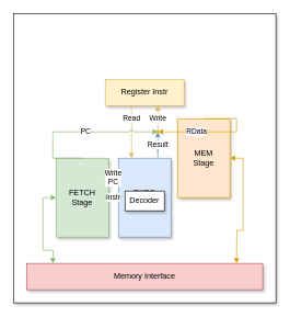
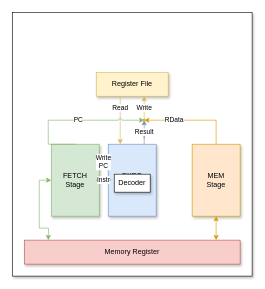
- <mxCell id="7" value="Register Instr" style="rounded=0;whiteSpace=wrap;html=1;fillColor=#fff2cc;strokeColor=#d6b656;shadow=1;" parent="1" vertex="1"><mxGeometry x="160" width="120" height="40" as="geometry" y="120" /></mxCell>
+ <mxCell id="7" value="Register File" style="rounded=0;whiteSpace=wrap;html=1;fillColor=#fff2cc;strokeColor=#d6b656;shadow=1;" parent="1" vertex="1"><mxGeometry x="160" width="120" height="40" as="geometry" y="120" /></mxCell>
- <mxCell id="5" value="MEM&lt;br&gt;Stage" style="rounded=0;whiteSpace=wrap;html=1;fillColor=#ffe6cc;strokeColor=#d79b00;shadow=1;" parent="1" vertex="1"><mxGeometry x="270" y="180" width="80" height="120" as="geometry" /></mxCell>
+ <mxCell id="5" value="MEM&lt;br&gt;Stage" style="rounded=0;whiteSpace=wrap;html=1;fillColor=#ffe6cc;strokeColor=#d79b00;shadow=1;" parent="1" vertex="1"><mxGeometry x="320" y="240" width="80" height="120" as="geometry" /></mxCell>
- <mxCell id="6" value="Memory Interface" style="rounded=0;whiteSpace=wrap;html=1;fillColor=#f8cecc;strokeColor=#b85450;shadow=1;" parent="1" vertex="1"><mxGeometry x="40" y="400" width="360" height="40" as="geometry" /></mxCell>
+ <mxCell id="6" value="Memory Register" style="rounded=0;whiteSpace=wrap;html=1;fillColor=#f8cecc;strokeColor=#b85450;shadow=1;" parent="1" vertex="1"><mxGeometry x="40" y="400" width="360" height="40" as="geometry" /></mxCell>
